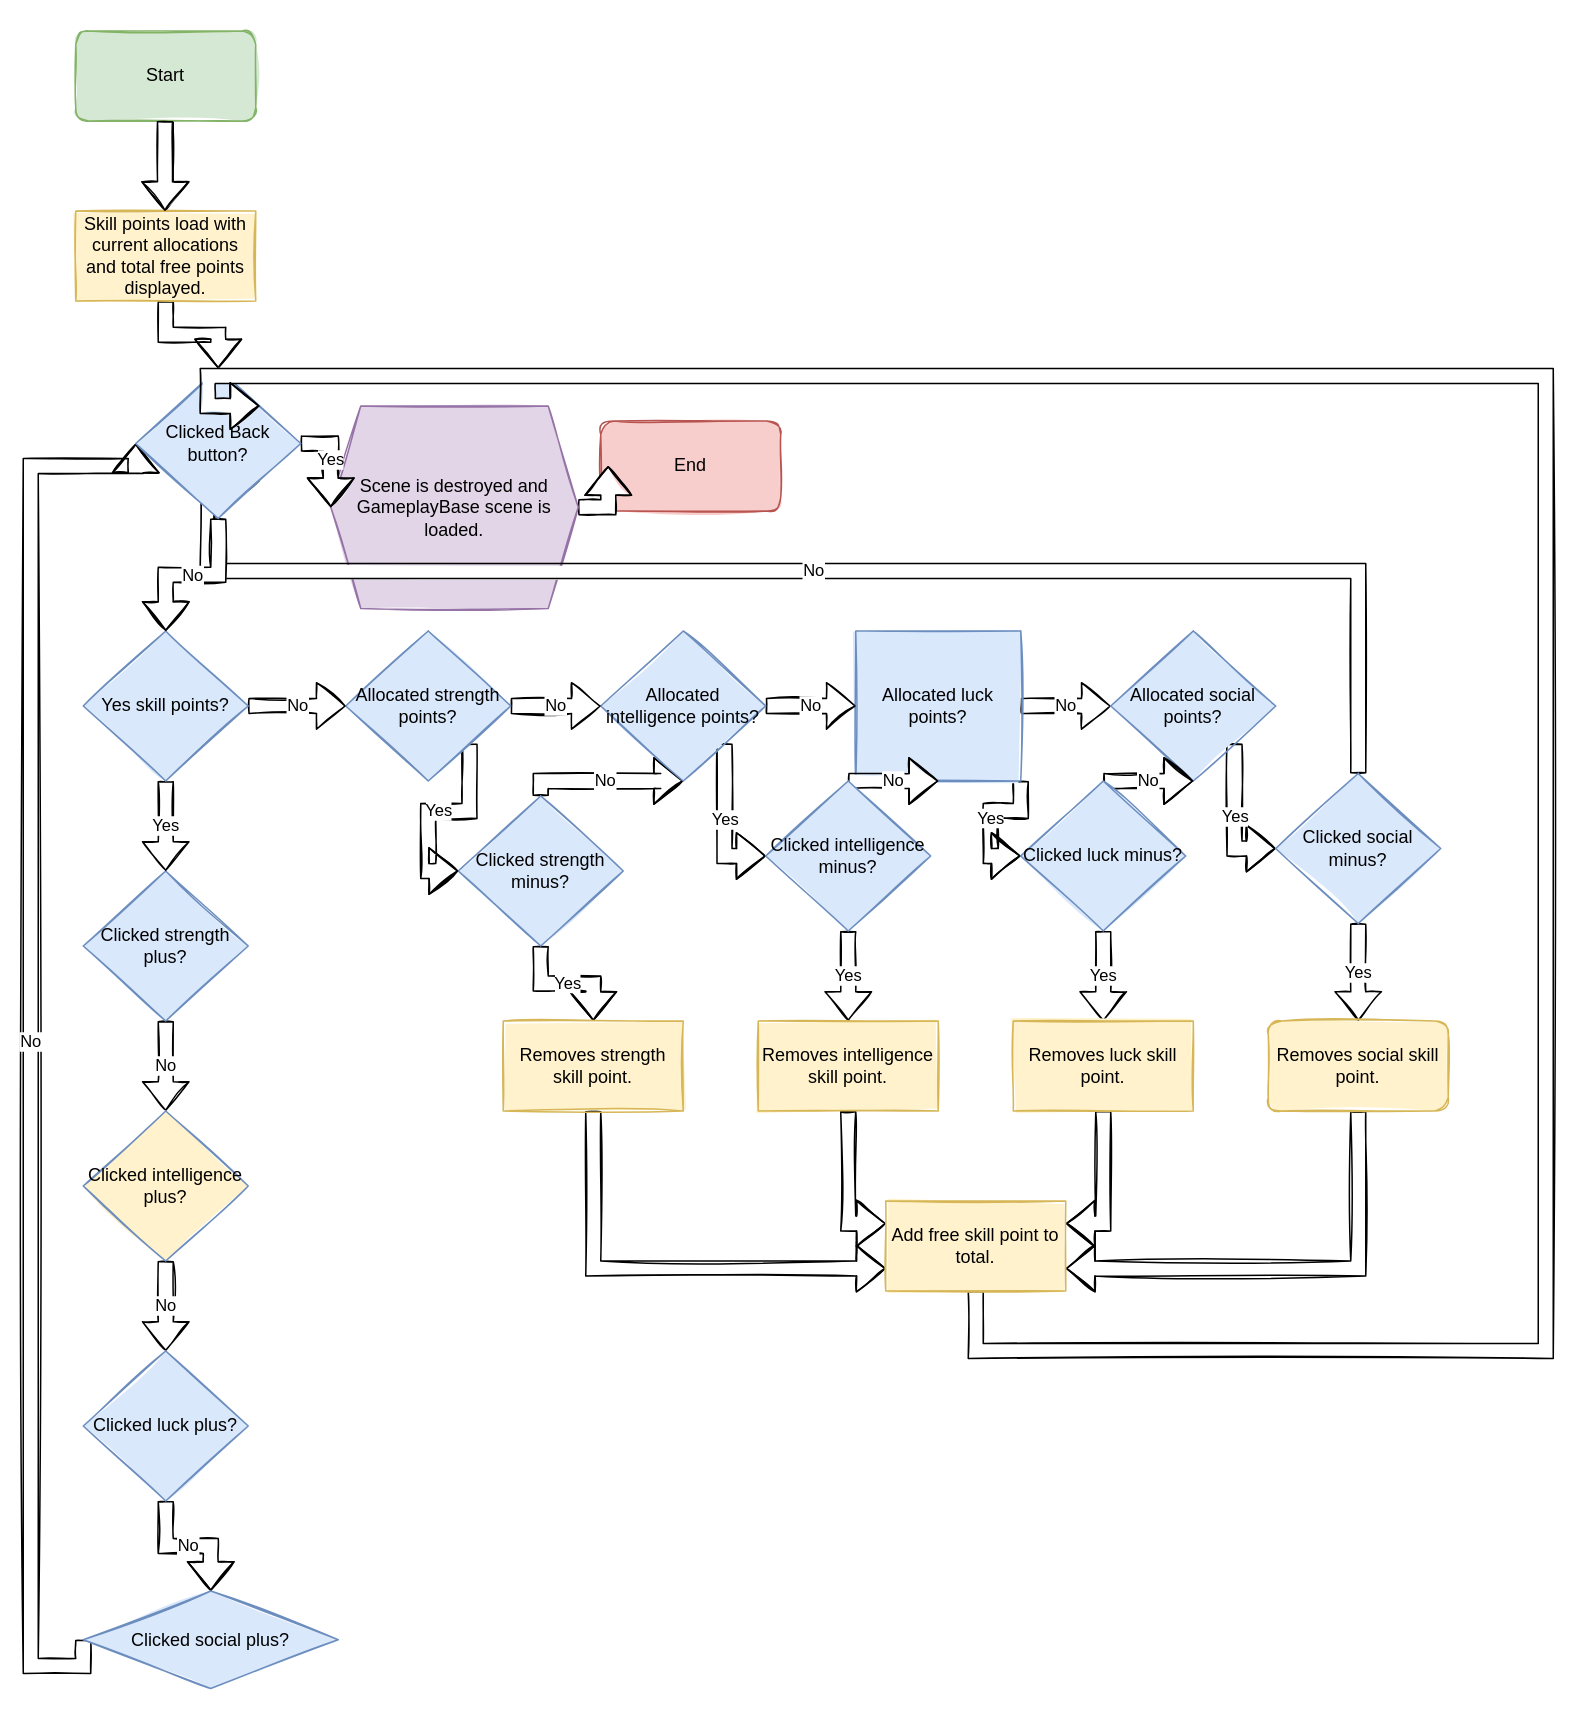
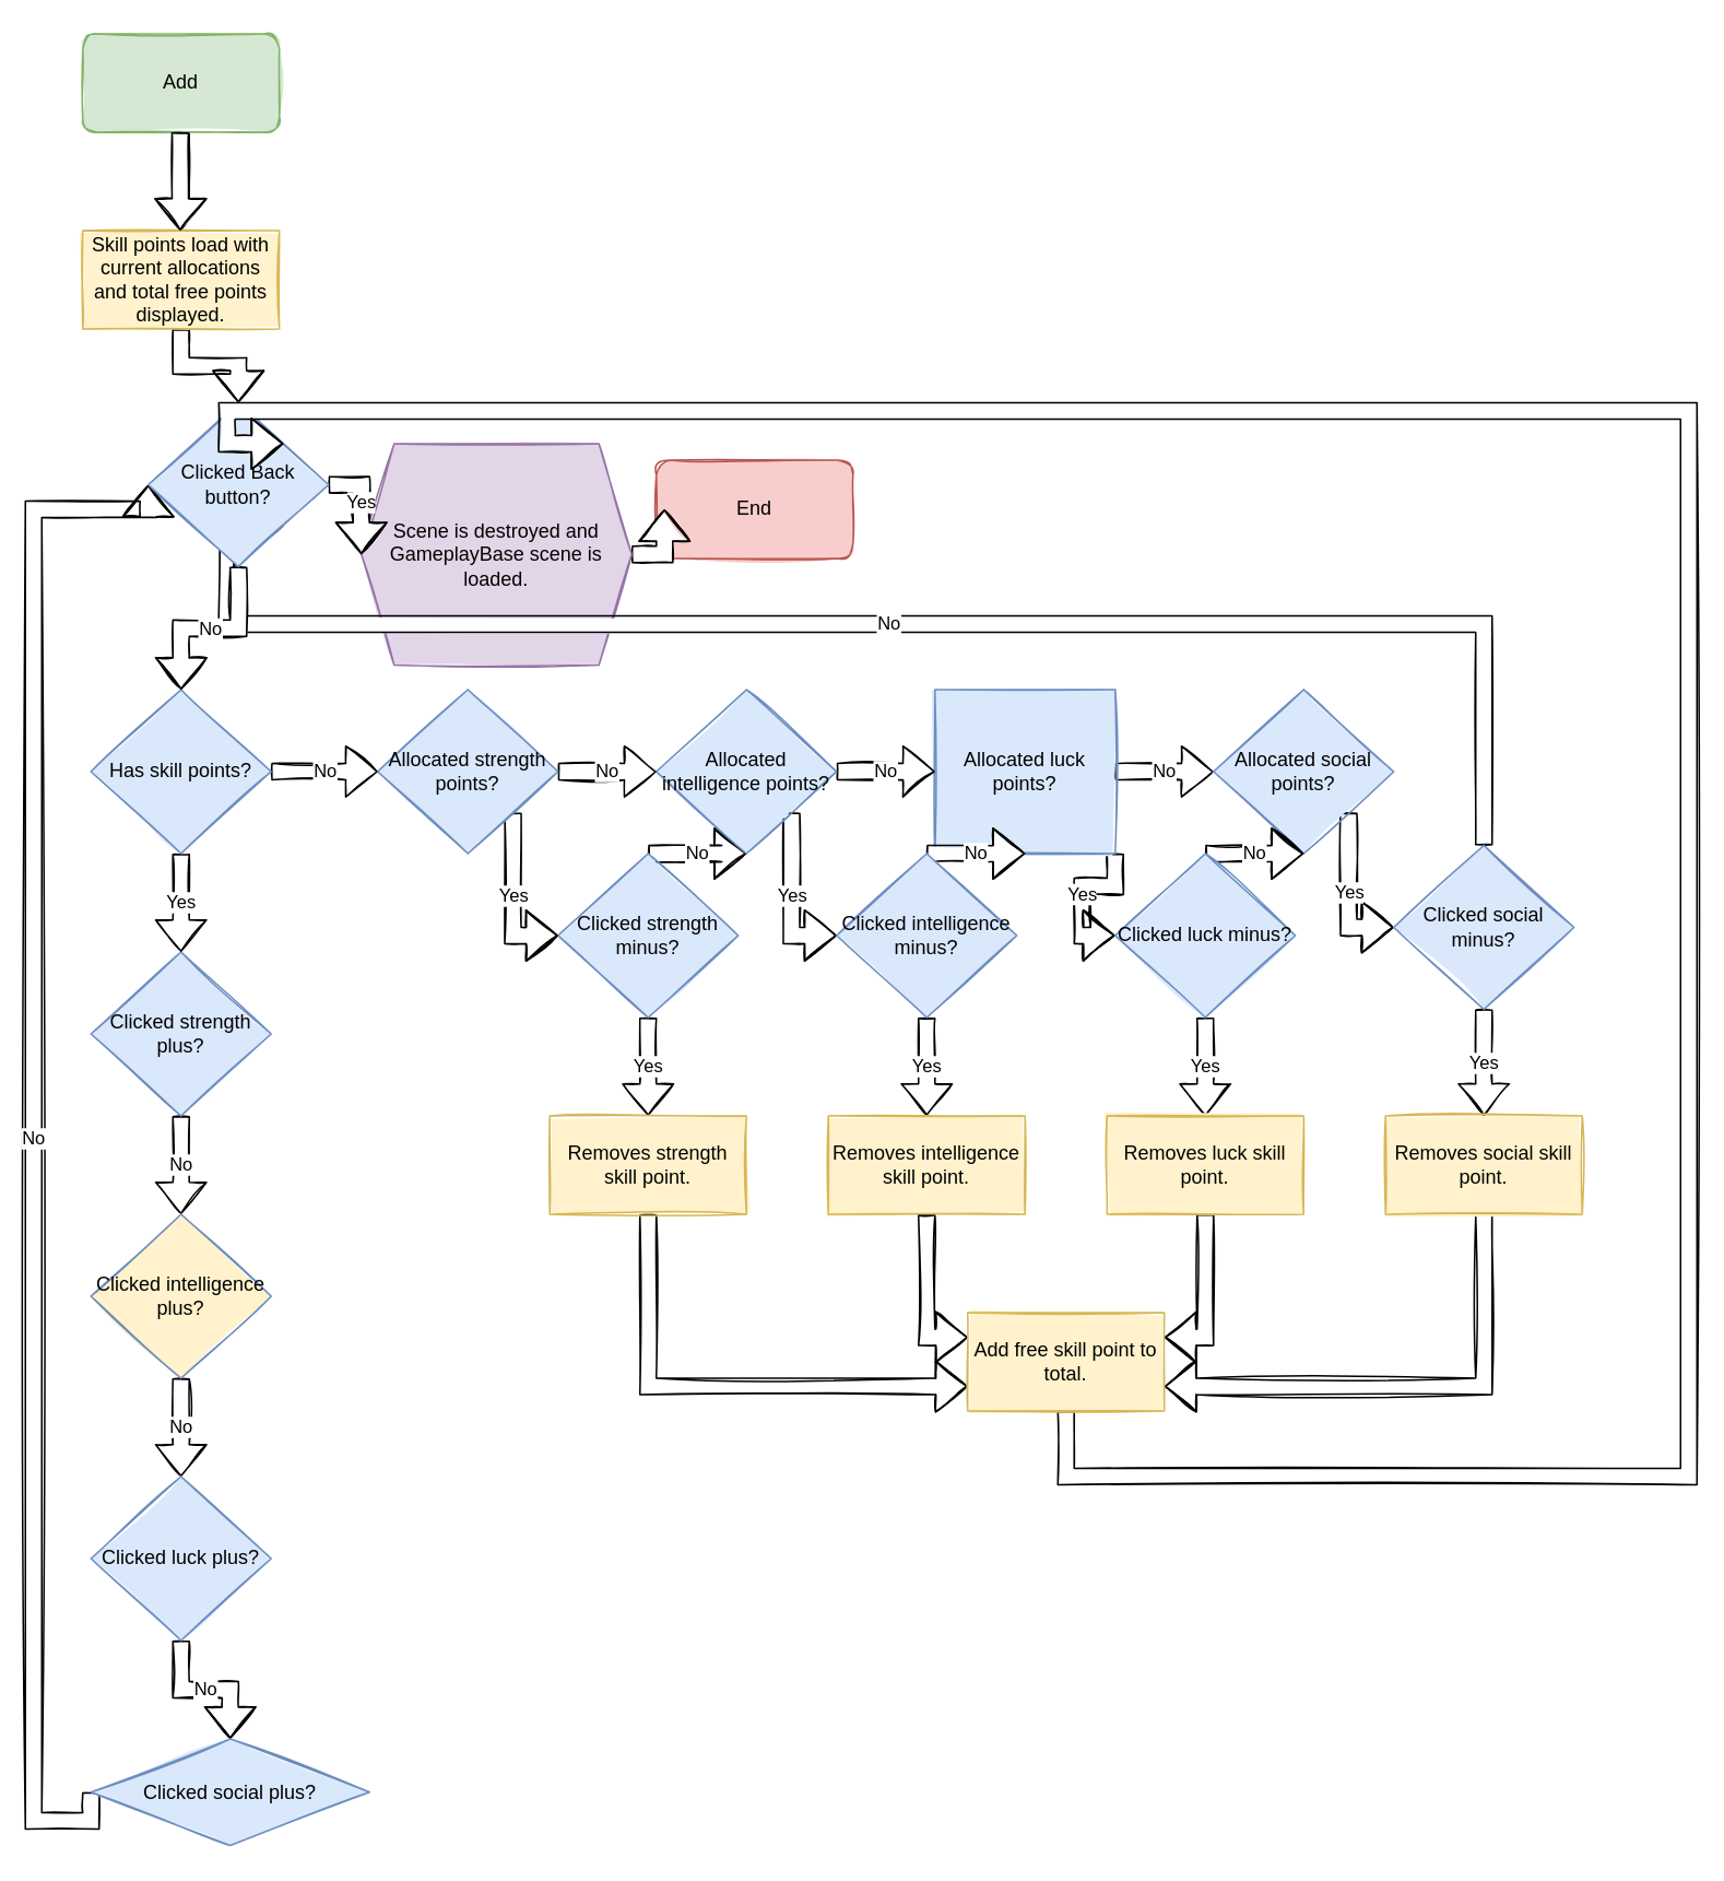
- <mxCell id="3" value="Start" style="rounded=1;whiteSpace=wrap;html=1;fillColor=#d5e8d4;strokeColor=#82b366;sketch=1;fillStyle=solid;" parent="1" vertex="1"><mxGeometry x="50" y="20" width="120" height="60" as="geometry" /></mxCell>
+ <mxCell id="3" value="Add" style="rounded=1;whiteSpace=wrap;html=1;fillColor=#d5e8d4;strokeColor=#82b366;sketch=1;fillStyle=solid;" parent="1" vertex="1"><mxGeometry x="50" y="20" width="120" height="60" as="geometry" /></mxCell>
- <mxCell id="26" value="Yes skill points?" style="rhombus;whiteSpace=wrap;html=1;fillColor=#dae8fc;strokeColor=#6c8ebf;rounded=0;sketch=1;fillStyle=solid;" vertex="1" parent="1"><mxGeometry x="55" y="420" width="110" height="100" as="geometry" /></mxCell>
+ <mxCell id="26" value="Has skill points?" style="rhombus;whiteSpace=wrap;html=1;fillColor=#dae8fc;strokeColor=#6c8ebf;rounded=0;sketch=1;fillStyle=solid;" vertex="1" parent="1"><mxGeometry x="55" y="420" width="110" height="100" as="geometry" /></mxCell>
- <mxCell id="14" value="Clicked strength minus?" style="rhombus;whiteSpace=wrap;html=1;fillColor=#dae8fc;strokeColor=#6c8ebf;rounded=0;sketch=1;fillStyle=solid;" vertex="1" parent="1"><mxGeometry x="305" y="530" width="110" height="100" as="geometry" /></mxCell>
+ <mxCell id="14" value="Clicked strength minus?" style="rhombus;whiteSpace=wrap;html=1;fillColor=#dae8fc;strokeColor=#6c8ebf;rounded=0;sketch=1;fillStyle=solid;" vertex="1" parent="1"><mxGeometry x="340" y="520" width="110" height="100" as="geometry" /></mxCell>
- <mxCell id="50" value="Removes social skill point." style="whiteSpace=wrap;html=1;sketch=1;fillStyle=solid;fillColor=#fff2cc;strokeColor=#d6b656;rounded=1;" vertex="1" parent="1"><mxGeometry x="845" y="680" width="120" height="60" as="geometry" /></mxCell>
+ <mxCell id="50" value="Removes social skill point." style="rounded=0;whiteSpace=wrap;html=1;sketch=1;fillStyle=solid;fillColor=#fff2cc;strokeColor=#d6b656;" vertex="1" parent="1"><mxGeometry x="845" y="680" width="120" height="60" as="geometry" /></mxCell>
